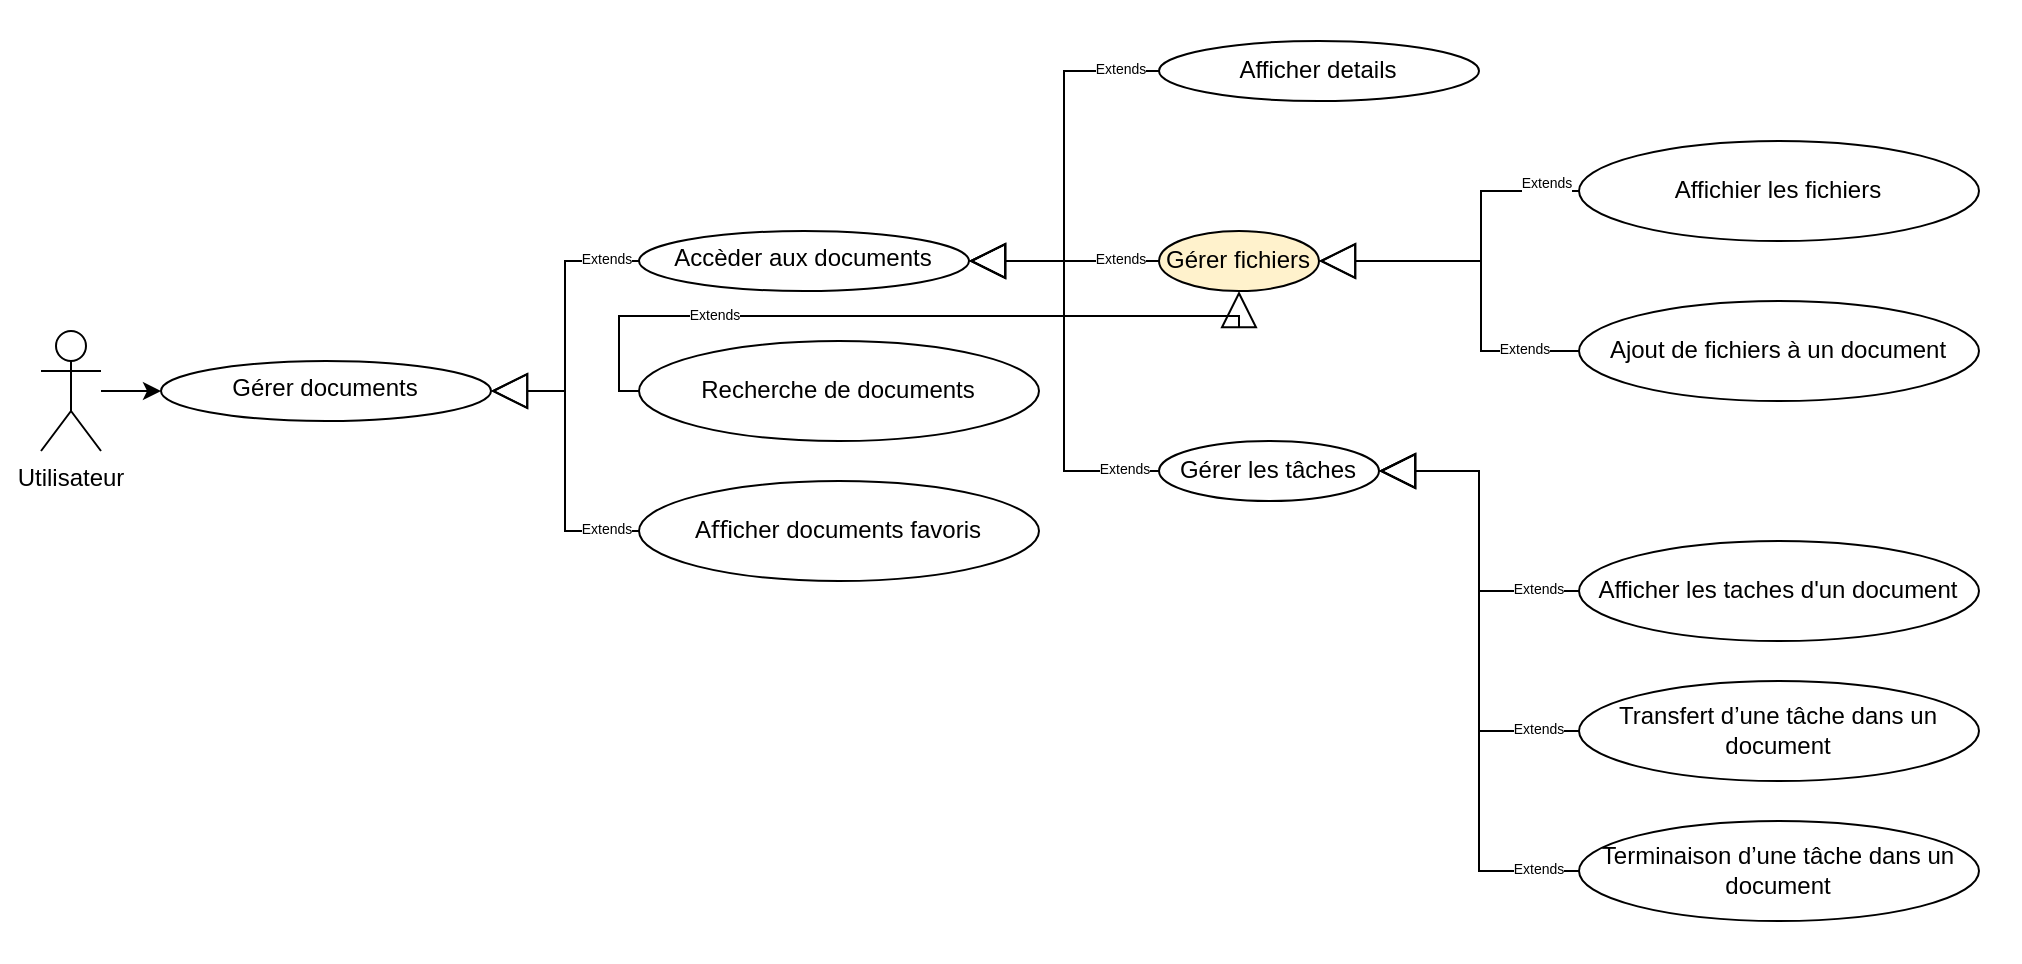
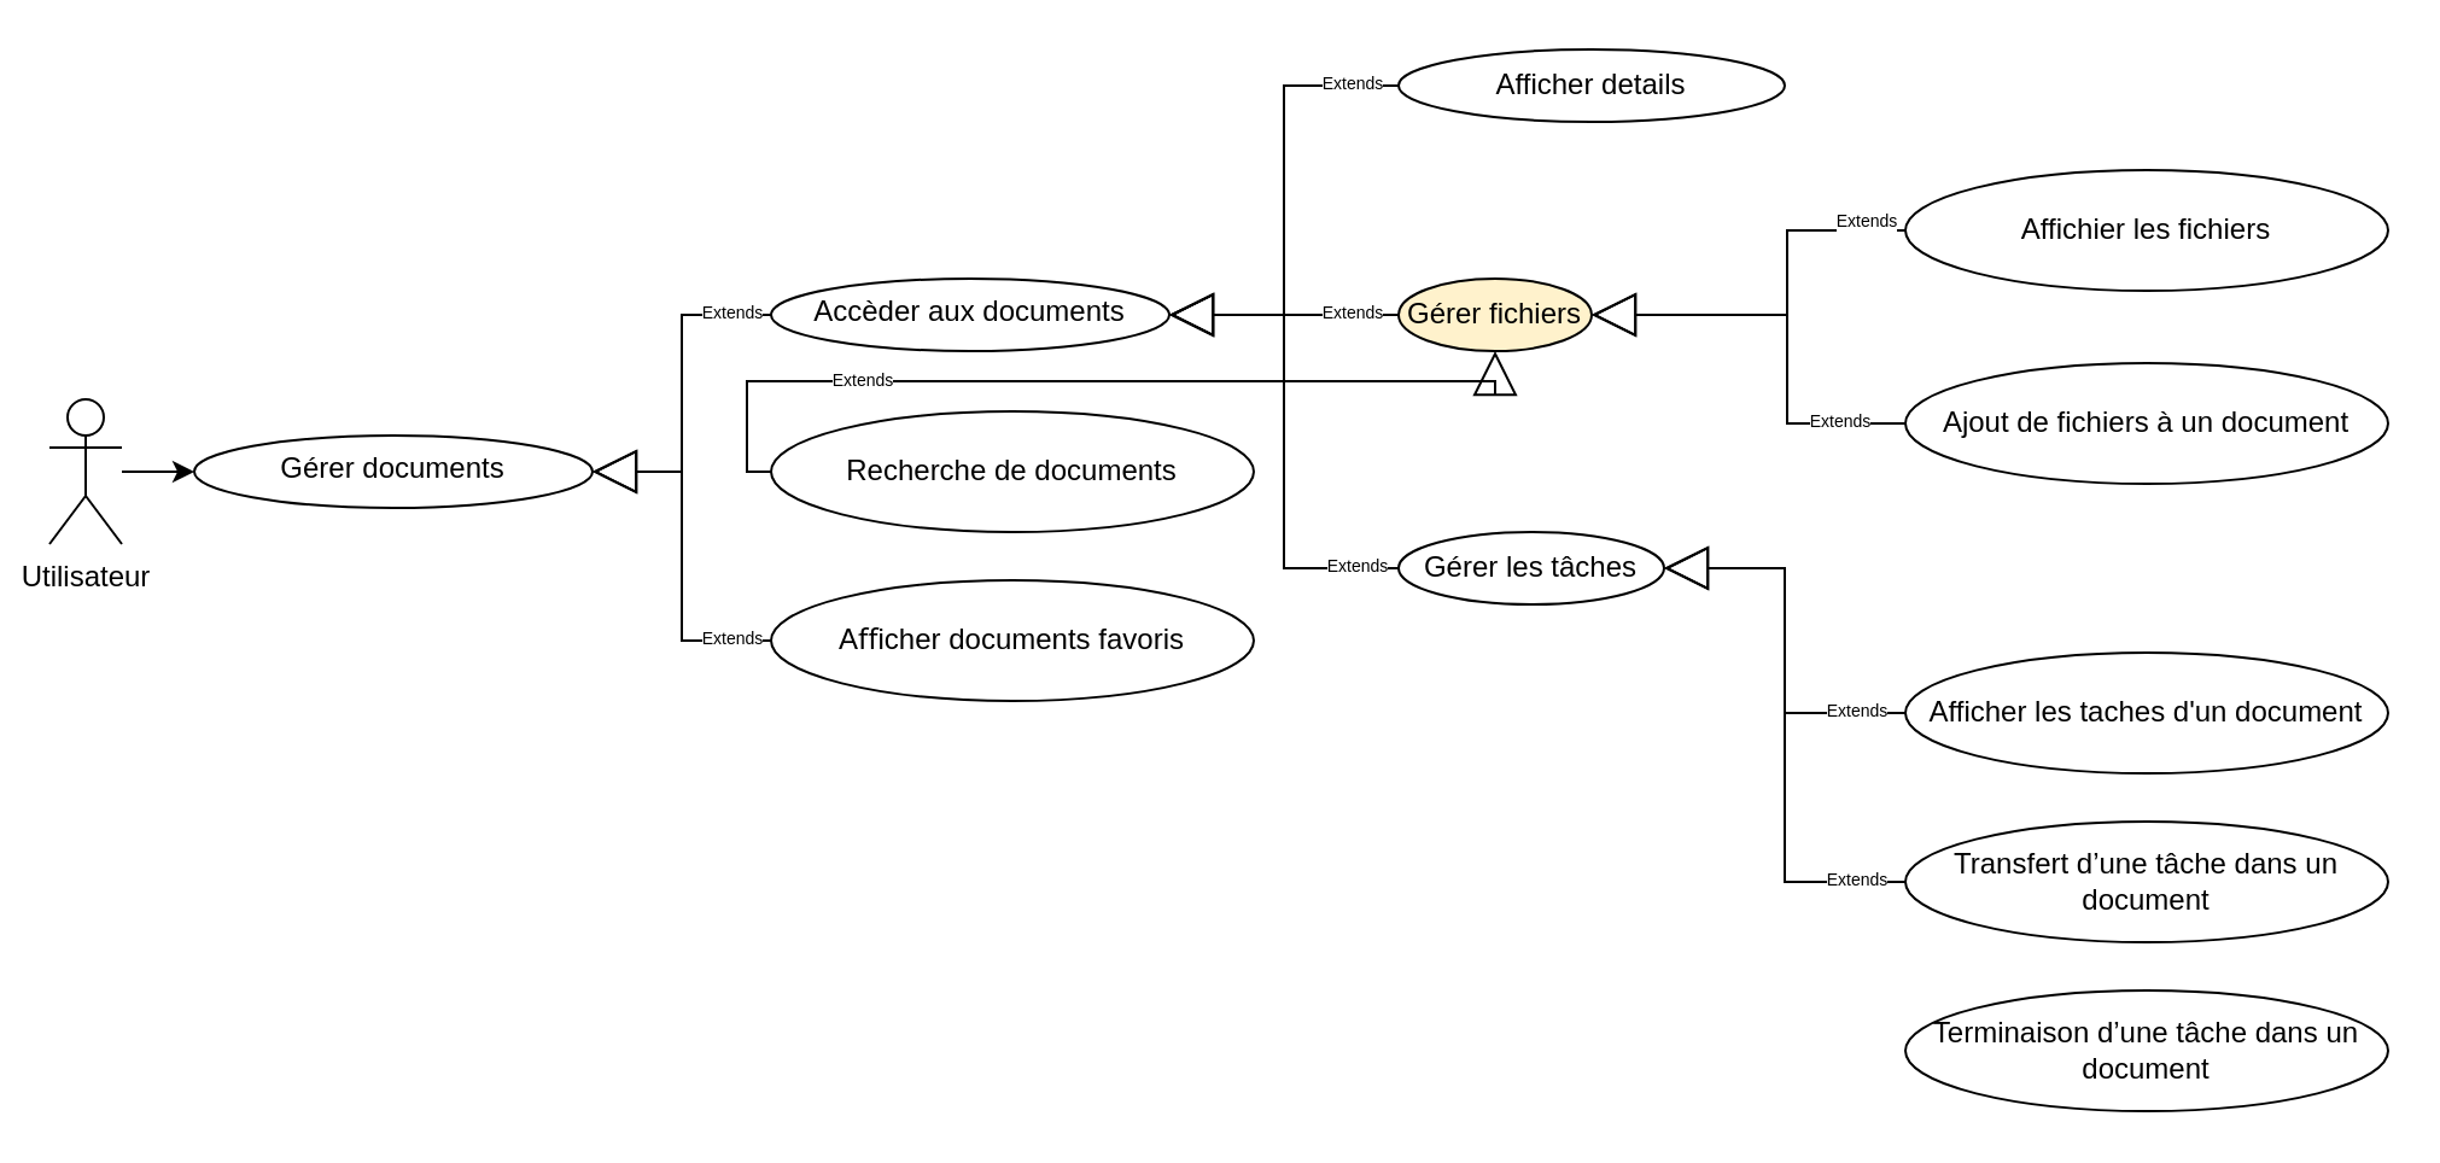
- <mxCell id="16" value="Extends" style="endArrow=block;endSize=16;endFill=0;html=1;rounded=0;exitX=0;exitY=0.5;exitDx=0;exitDy=0;entryX=1;entryY=0.5;entryDx=0;entryDy=0;strokeColor=default;edgeStyle=orthogonalEdgeStyle;fontSize=7;" edge="1" parent="1" source="11" target="14"><mxGeometry x="-0.867" width="160" relative="1" as="geometry"><mxPoint x="764" y="185" as="sourcePoint" /><mxPoint x="678" y="171" as="targetPoint" /><mxPoint as="offset" /></mxGeometry></mxCell>
